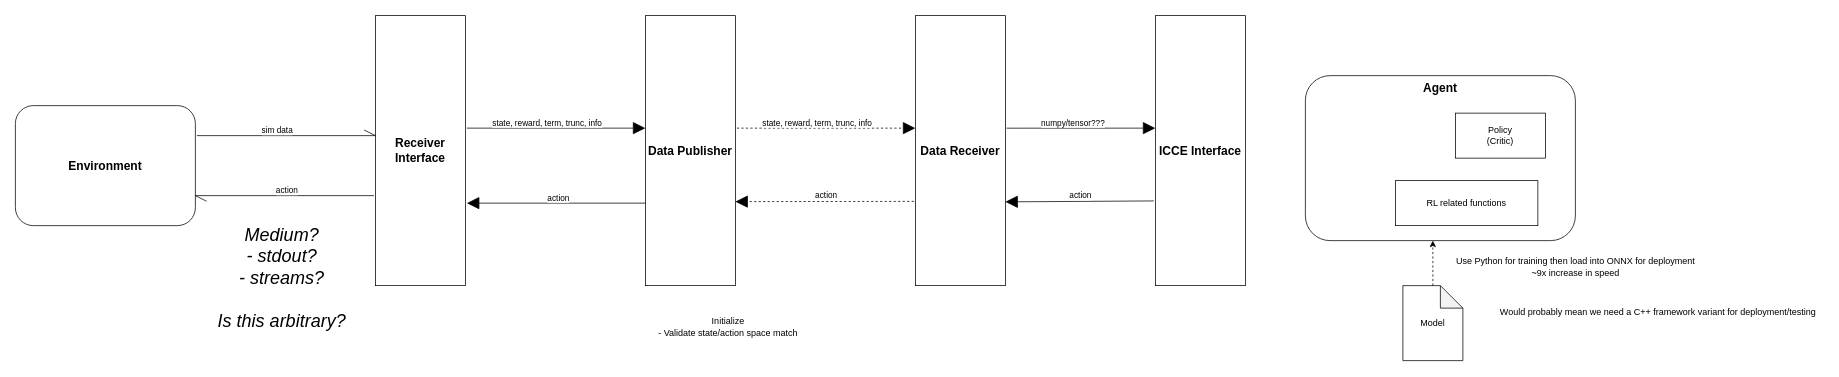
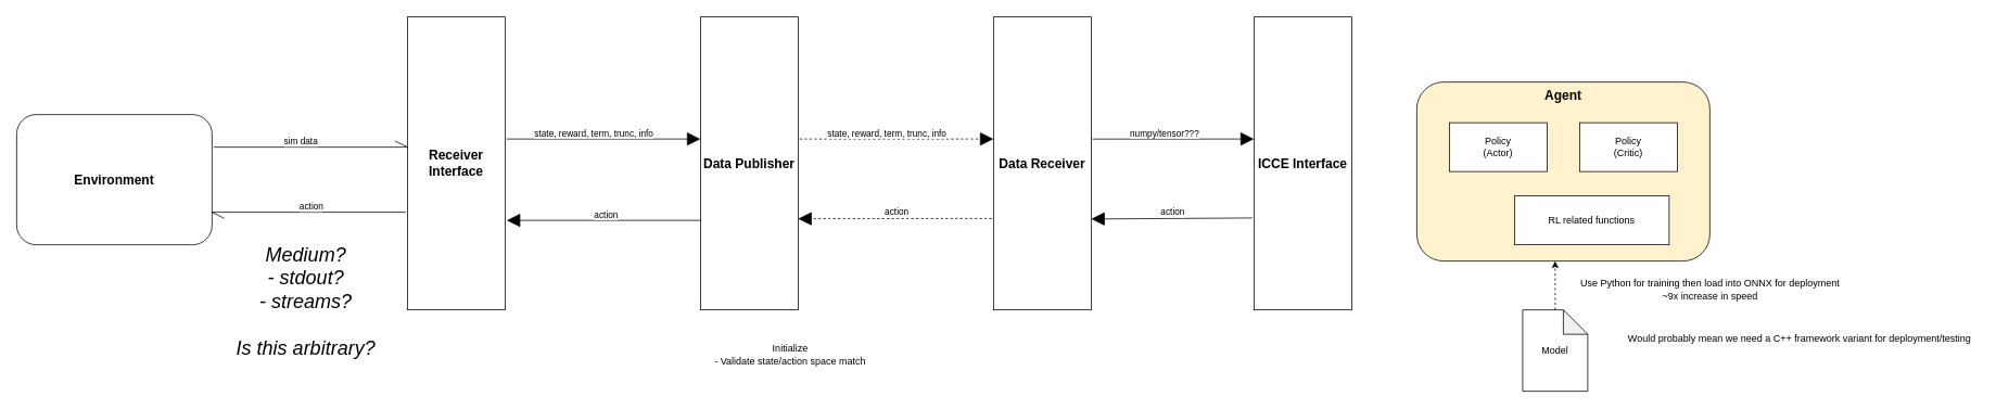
+ <mxCell id="4" value="Policy&lt;br&gt;(Actor)" style="rounded=0;whiteSpace=wrap;html=1;" parent="2" vertex="1"><mxGeometry x="40" y="50" width="120" height="60" as="geometry" /></mxCell>
- <mxCell id="3" value="&lt;b&gt;&lt;font style=&quot;font-size: 16px;&quot;&gt;Agent&lt;/font&gt;&lt;/b&gt;" style="rounded=1;whiteSpace=wrap;html=1;verticalAlign=top;" parent="2" vertex="1"><mxGeometry width="360" height="220" as="geometry" /></mxCell>
+ <mxCell id="3" value="&lt;b&gt;&lt;font style=&quot;font-size: 16px;&quot;&gt;Agent&lt;/font&gt;&lt;/b&gt;" style="rounded=1;whiteSpace=wrap;html=1;verticalAlign=top;fillColor=#fff2cc;" parent="2" vertex="1"><mxGeometry width="360" height="220" as="geometry" /></mxCell>
